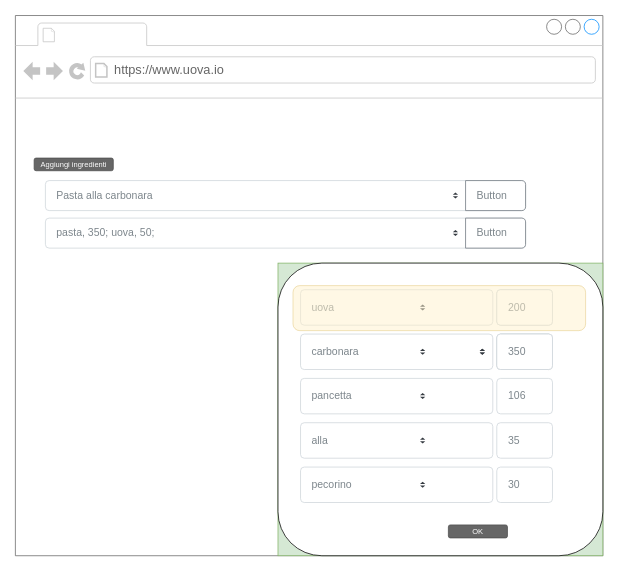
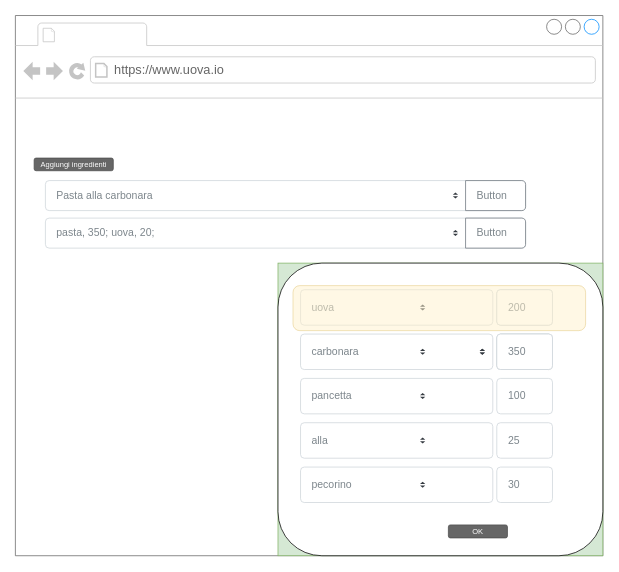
- <mxCell id="8" value="pasta, 350; uova, 50;" style="html=1;shadow=0;dashed=0;shape=mxgraph.bootstrap.rrect;rSize=5;strokeColor=#CED4DA;html=1;whiteSpace=wrap;fillColor=#FFFFFF;fontColor=#7D868C;align=left;spacing=15;fontSize=14;" vertex="1" parent="2"><mxGeometry x="40" y="270" width="640" height="40" as="geometry" /></mxCell>
+ <mxCell id="8" value="pasta, 350; uova, 20;" style="html=1;shadow=0;dashed=0;shape=mxgraph.bootstrap.rrect;rSize=5;strokeColor=#CED4DA;html=1;whiteSpace=wrap;fillColor=#FFFFFF;fontColor=#7D868C;align=left;spacing=15;fontSize=14;" vertex="1" parent="2"><mxGeometry x="40" y="270" width="640" height="40" as="geometry" /></mxCell>
- <mxCell id="25" value="106" style="html=1;shadow=0;dashed=0;shape=mxgraph.bootstrap.rrect;rSize=5;strokeColor=#CED4DA;html=1;whiteSpace=wrap;fillColor=#FFFFFF;fontColor=#7D868C;align=left;spacing=15;fontSize=14;" vertex="1" parent="13"><mxGeometry x="291.612" y="153.636" width="74.229" height="47.273" as="geometry" /></mxCell>
+ <mxCell id="25" value="100" style="html=1;shadow=0;dashed=0;shape=mxgraph.bootstrap.rrect;rSize=5;strokeColor=#CED4DA;html=1;whiteSpace=wrap;fillColor=#FFFFFF;fontColor=#7D868C;align=left;spacing=15;fontSize=14;" vertex="1" parent="13"><mxGeometry x="291.612" y="153.636" width="74.229" height="47.273" as="geometry" /></mxCell>
- <mxCell id="39" value="35" style="html=1;shadow=0;dashed=0;shape=mxgraph.bootstrap.rrect;rSize=5;strokeColor=#CED4DA;html=1;whiteSpace=wrap;fillColor=#FFFFFF;fontColor=#7D868C;align=left;spacing=15;fontSize=14;" vertex="1" parent="13"><mxGeometry x="291.612" y="212.727" width="74.229" height="47.273" as="geometry" /></mxCell>
+ <mxCell id="39" value="25" style="html=1;shadow=0;dashed=0;shape=mxgraph.bootstrap.rrect;rSize=5;strokeColor=#CED4DA;html=1;whiteSpace=wrap;fillColor=#FFFFFF;fontColor=#7D868C;align=left;spacing=15;fontSize=14;" vertex="1" parent="13"><mxGeometry x="291.612" y="212.727" width="74.229" height="47.273" as="geometry" /></mxCell>
